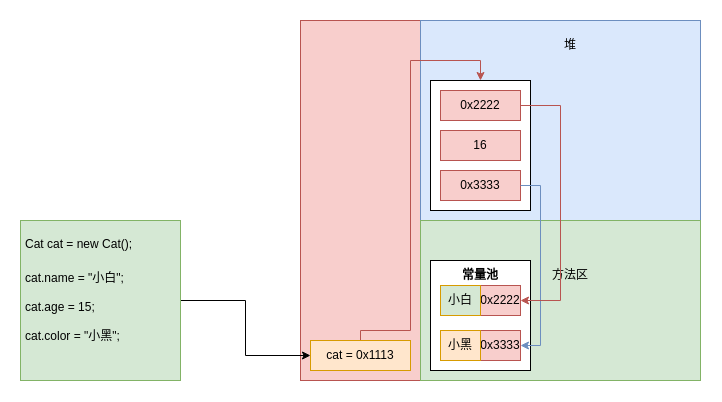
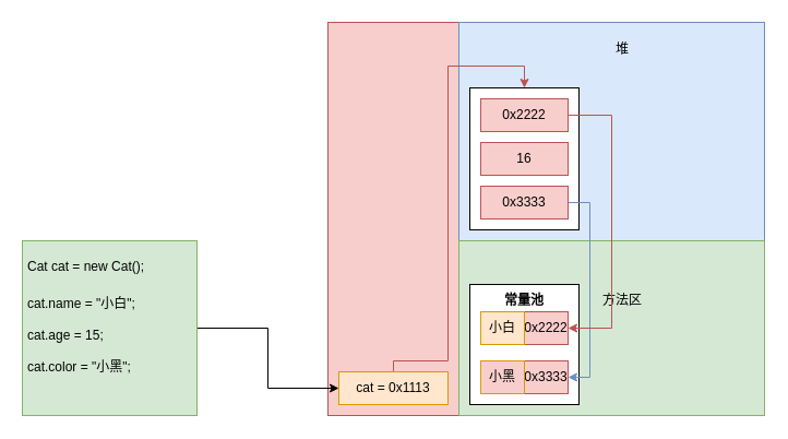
- <mxCell id="17" value="小白" style="rounded=0;whiteSpace=wrap;html=1;fillColor=#d5e8d4;strokeColor=#d79b00;" vertex="1" parent="1"><mxGeometry x="440" y="285" width="40" height="30" as="geometry" /></mxCell>
+ <mxCell id="17" value="小白" style="rounded=0;whiteSpace=wrap;html=1;fillColor=#ffe6cc;strokeColor=#d79b00;" vertex="1" parent="1"><mxGeometry x="440" y="285" width="40" height="30" as="geometry" /></mxCell>
- <mxCell id="19" value="小黑" style="rounded=0;whiteSpace=wrap;html=1;fillColor=#ffe6cc;strokeColor=#d79b00;" vertex="1" parent="1"><mxGeometry x="440" y="330" width="40" height="30" as="geometry" /></mxCell>
+ <mxCell id="19" value="小黑" style="rounded=0;whiteSpace=wrap;html=1;fillColor=#f8cecc;strokeColor=#d79b00;" vertex="1" parent="1"><mxGeometry x="440" y="330" width="40" height="30" as="geometry" /></mxCell>
